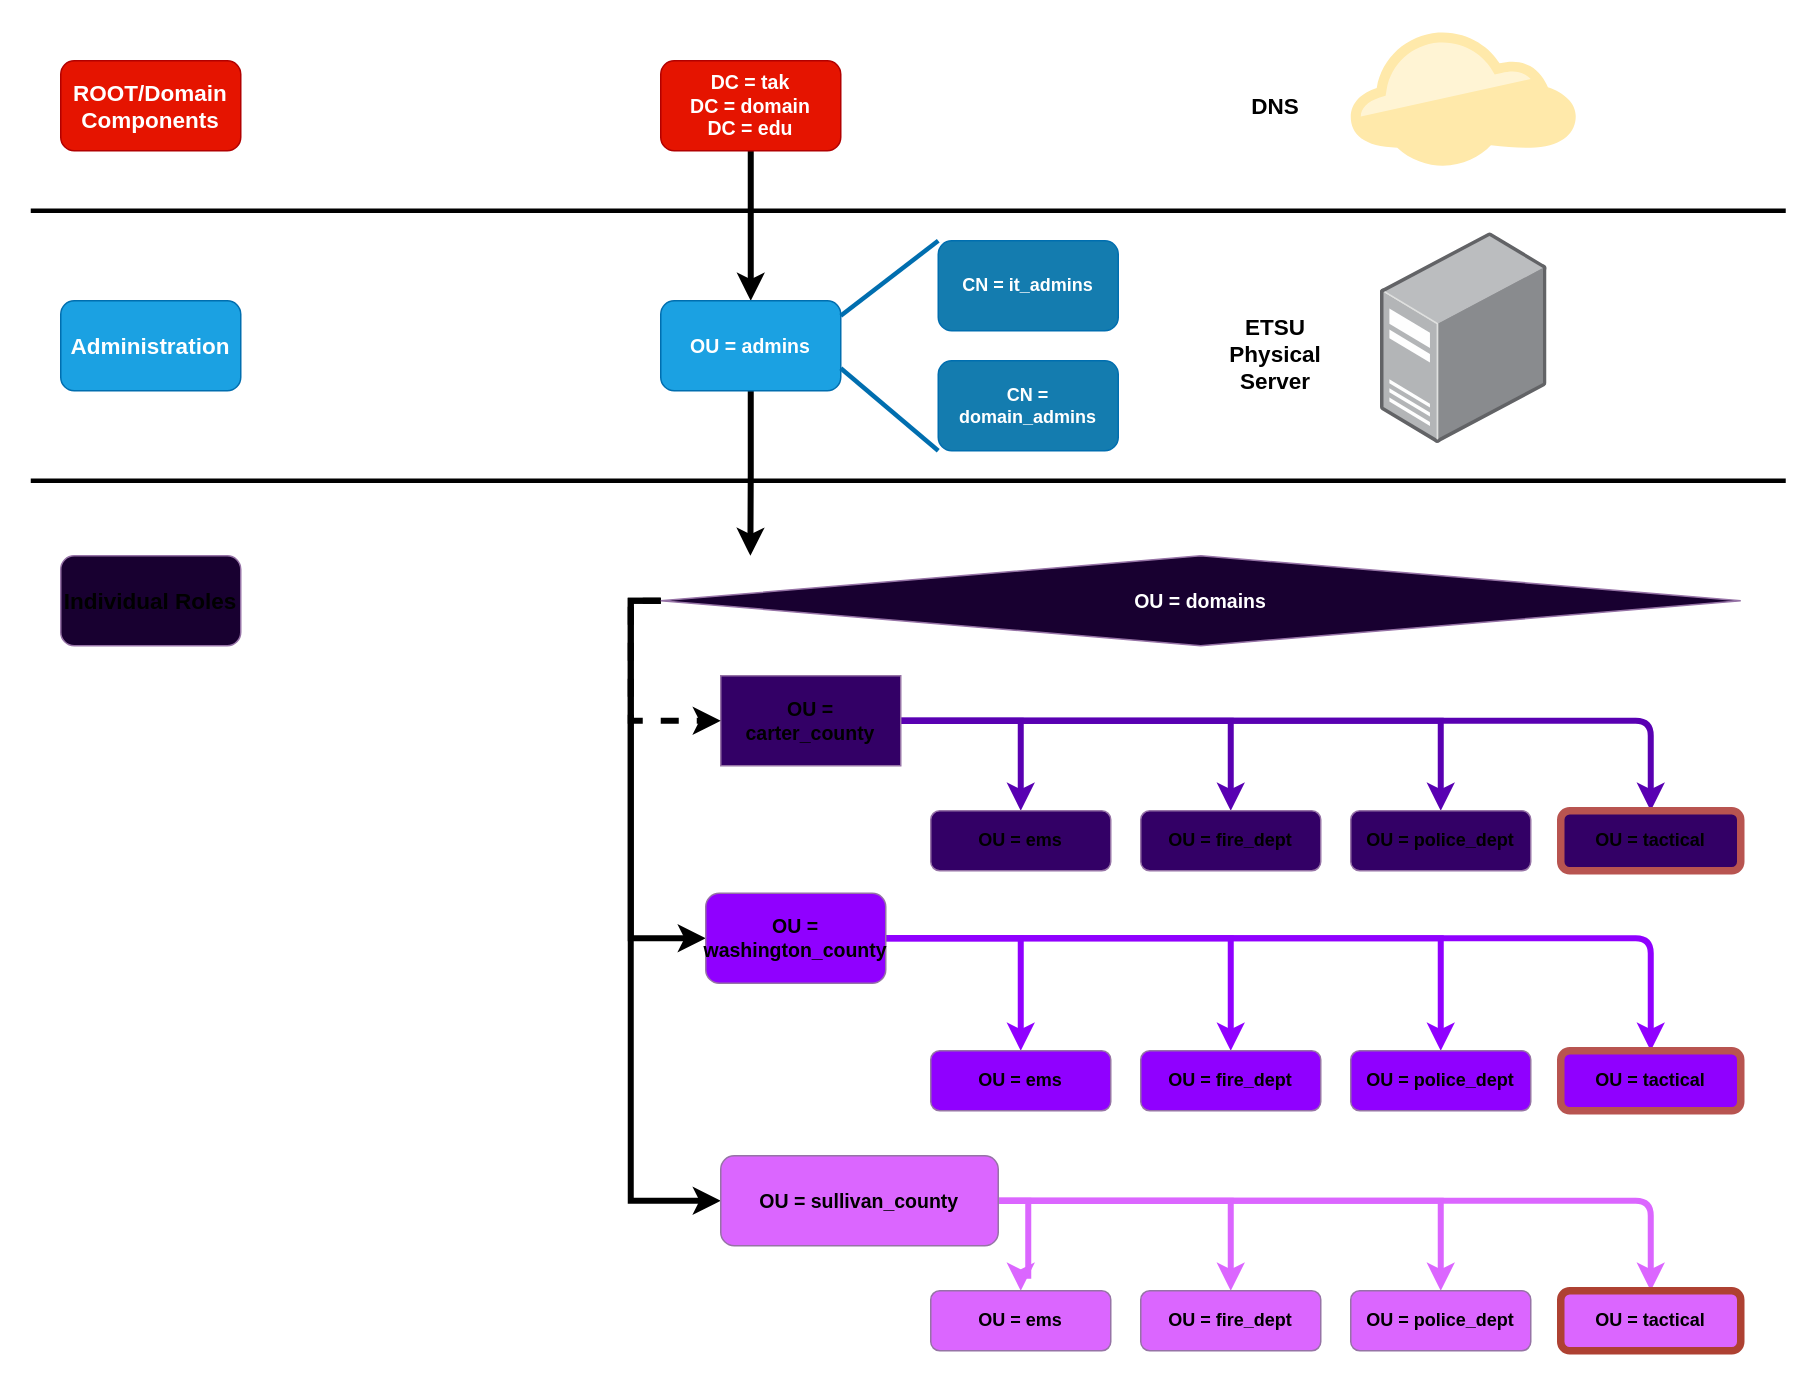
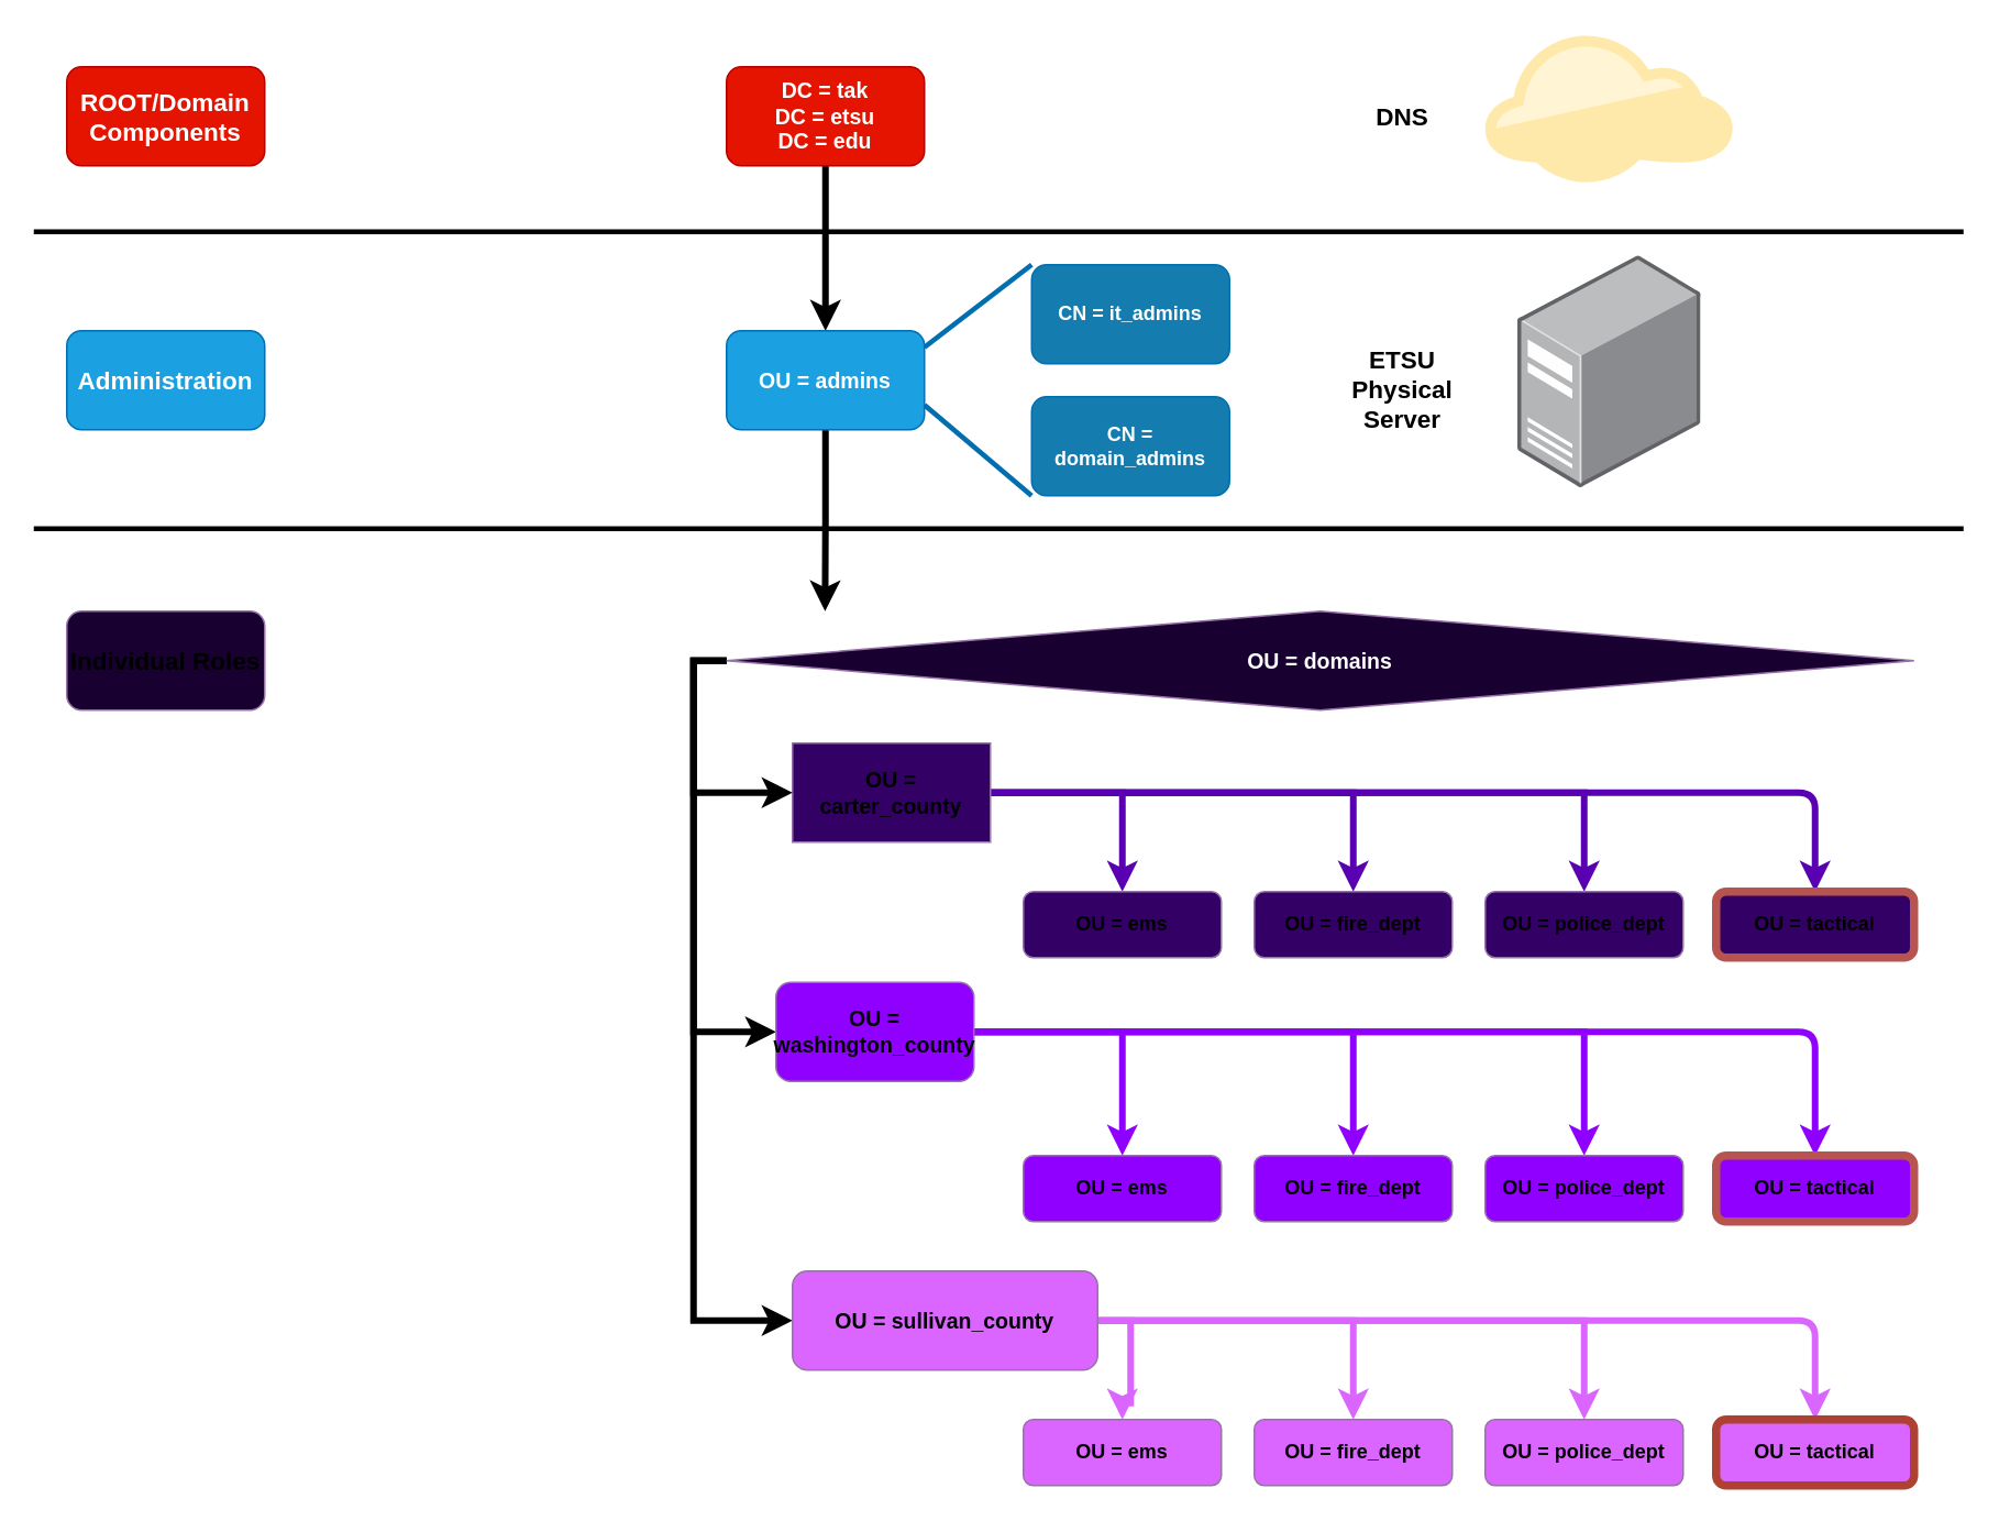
- <mxCell id="3" value="&lt;b style=&quot;font-size: 13px;&quot;&gt;DC = tak&lt;br&gt;DC = domain&lt;br&gt;DC = edu&lt;/b&gt;" style="rounded=1;whiteSpace=wrap;html=1;fillColor=#e51400;fontColor=#ffffff;strokeColor=#B20000;" vertex="1" parent="1"><mxGeometry x="440" y="40" width="120" height="60" as="geometry" /></mxCell>
+ <mxCell id="3" value="&lt;b style=&quot;font-size: 13px;&quot;&gt;DC = tak&lt;br&gt;DC = etsu&lt;br&gt;DC = edu&lt;/b&gt;" style="rounded=1;whiteSpace=wrap;html=1;fillColor=#e51400;fontColor=#ffffff;strokeColor=#B20000;" vertex="1" parent="1"><mxGeometry x="440" y="40" width="120" height="60" as="geometry" /></mxCell>
- <mxCell id="18" style="edgeStyle=orthogonalEdgeStyle;rounded=0;orthogonalLoop=1;jettySize=auto;html=1;exitX=0;exitY=0.5;exitDx=0;exitDy=0;entryX=0;entryY=0.5;entryDx=0;entryDy=0;strokeWidth=4;dashed=1;" edge="1" parent="1" source="21" target="9"><mxGeometry relative="1" as="geometry" /></mxCell>
+ <mxCell id="18" style="edgeStyle=orthogonalEdgeStyle;rounded=0;orthogonalLoop=1;jettySize=auto;html=1;exitX=0;exitY=0.5;exitDx=0;exitDy=0;entryX=0;entryY=0.5;entryDx=0;entryDy=0;strokeWidth=4;" edge="1" parent="1" source="21" target="9"><mxGeometry relative="1" as="geometry" /></mxCell>
